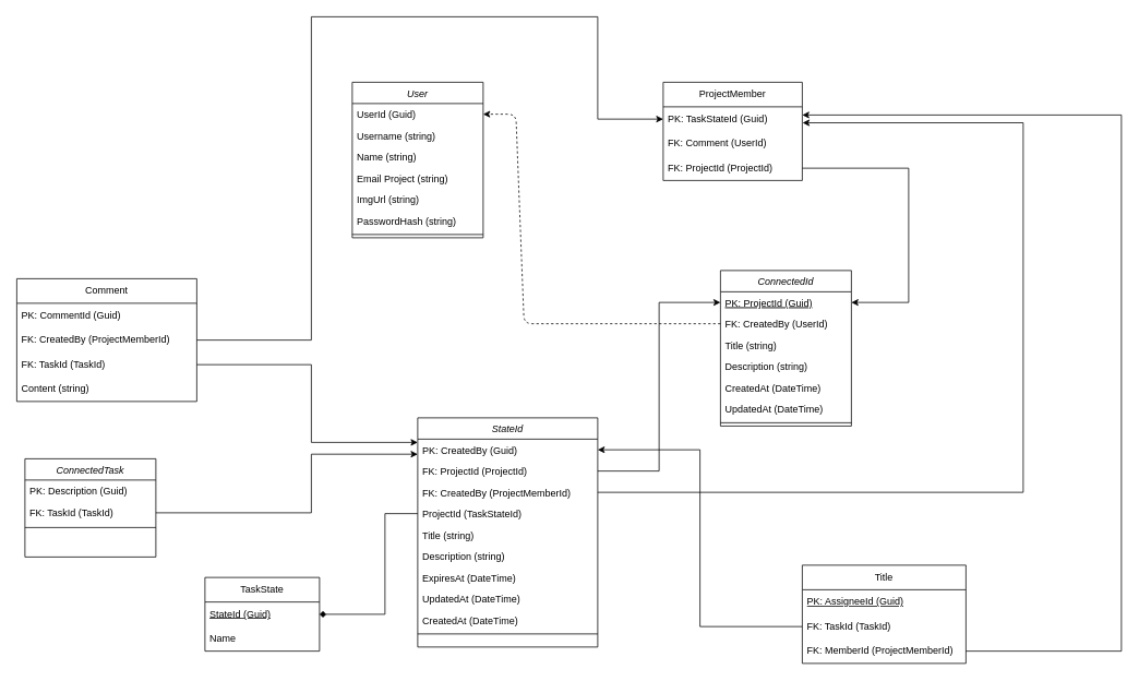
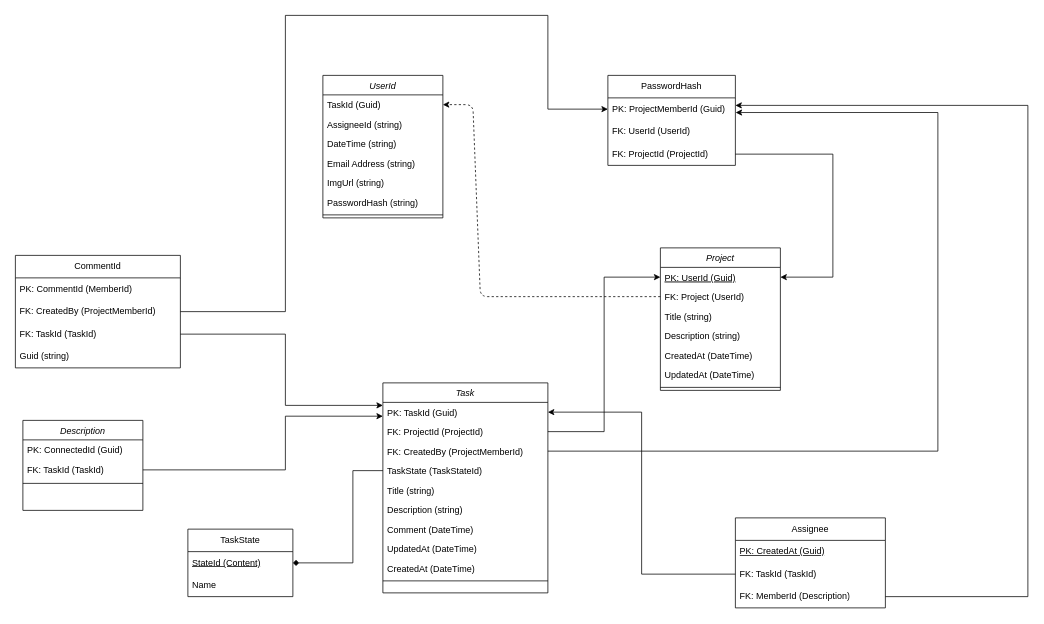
- <mxCell id="2" value="User" style="swimlane;fontStyle=2;align=center;verticalAlign=top;childLayout=stackLayout;horizontal=1;startSize=26;horizontalStack=0;resizeParent=1;resizeLast=0;collapsible=1;marginBottom=0;rounded=0;shadow=0;strokeWidth=1;" parent="1" vertex="1"><mxGeometry x="430" y="100" width="160" height="190" as="geometry"><mxRectangle x="230" y="140" width="160" height="26" as="alternateBounds" /></mxGeometry></mxCell>
+ <mxCell id="2" value="UserId" style="swimlane;fontStyle=2;align=center;verticalAlign=top;childLayout=stackLayout;horizontal=1;startSize=26;horizontalStack=0;resizeParent=1;resizeLast=0;collapsible=1;marginBottom=0;rounded=0;shadow=0;strokeWidth=1;" parent="1" vertex="1"><mxGeometry x="430" y="100" width="160" height="190" as="geometry"><mxRectangle x="230" y="140" width="160" height="26" as="alternateBounds" /></mxGeometry></mxCell>
- <mxCell id="34" value="ProjectMember" style="swimlane;fontStyle=0;childLayout=stackLayout;horizontal=1;startSize=30;horizontalStack=0;resizeParent=1;resizeParentMax=0;resizeLast=0;collapsible=1;marginBottom=0;whiteSpace=wrap;html=1;" parent="1" vertex="1"><mxGeometry x="810" y="100" width="170" height="120" as="geometry" /></mxCell>
+ <mxCell id="34" value="PasswordHash" style="swimlane;fontStyle=0;childLayout=stackLayout;horizontal=1;startSize=30;horizontalStack=0;resizeParent=1;resizeParentMax=0;resizeLast=0;collapsible=1;marginBottom=0;whiteSpace=wrap;html=1;" parent="1" vertex="1"><mxGeometry x="810" y="100" width="170" height="120" as="geometry" /></mxCell>
- <mxCell id="3" value="UserId (Guid)" style="text;align=left;verticalAlign=top;spacingLeft=4;spacingRight=4;overflow=hidden;rotatable=0;points=[[0,0.5],[1,0.5]];portConstraint=eastwest;" parent="2" vertex="1"><mxGeometry y="26" width="160" height="26" as="geometry" /></mxCell>
+ <mxCell id="3" value="TaskId (Guid)" style="text;align=left;verticalAlign=top;spacingLeft=4;spacingRight=4;overflow=hidden;rotatable=0;points=[[0,0.5],[1,0.5]];portConstraint=eastwest;" parent="2" vertex="1"><mxGeometry y="26" width="160" height="26" as="geometry" /></mxCell>
- <mxCell id="35" value="PK: TaskStateId (Guid)" style="text;strokeColor=none;fillColor=none;align=left;verticalAlign=middle;spacingLeft=4;spacingRight=4;overflow=hidden;points=[[0,0.5],[1,0.5]];portConstraint=eastwest;rotatable=0;whiteSpace=wrap;html=1;" parent="34" vertex="1"><mxGeometry y="30" width="170" height="30" as="geometry" /></mxCell>
+ <mxCell id="35" value="PK: ProjectMemberId (Guid)" style="text;strokeColor=none;fillColor=none;align=left;verticalAlign=middle;spacingLeft=4;spacingRight=4;overflow=hidden;points=[[0,0.5],[1,0.5]];portConstraint=eastwest;rotatable=0;whiteSpace=wrap;html=1;" parent="34" vertex="1"><mxGeometry y="30" width="170" height="30" as="geometry" /></mxCell>
- <mxCell id="4" value="Username (string)" style="text;align=left;verticalAlign=top;spacingLeft=4;spacingRight=4;overflow=hidden;rotatable=0;points=[[0,0.5],[1,0.5]];portConstraint=eastwest;" parent="2" vertex="1"><mxGeometry y="52" width="160" height="26" as="geometry" /></mxCell>
+ <mxCell id="4" value="AssigneeId (string)" style="text;align=left;verticalAlign=top;spacingLeft=4;spacingRight=4;overflow=hidden;rotatable=0;points=[[0,0.5],[1,0.5]];portConstraint=eastwest;" parent="2" vertex="1"><mxGeometry y="52" width="160" height="26" as="geometry" /></mxCell>
- <mxCell id="36" value="FK: Comment (UserId)" style="text;strokeColor=none;fillColor=none;align=left;verticalAlign=middle;spacingLeft=4;spacingRight=4;overflow=hidden;points=[[0,0.5],[1,0.5]];portConstraint=eastwest;rotatable=0;whiteSpace=wrap;html=1;" parent="34" vertex="1"><mxGeometry y="60" width="170" height="30" as="geometry" /></mxCell>
+ <mxCell id="36" value="FK: UserId (UserId)" style="text;strokeColor=none;fillColor=none;align=left;verticalAlign=middle;spacingLeft=4;spacingRight=4;overflow=hidden;points=[[0,0.5],[1,0.5]];portConstraint=eastwest;rotatable=0;whiteSpace=wrap;html=1;" parent="34" vertex="1"><mxGeometry y="60" width="170" height="30" as="geometry" /></mxCell>
- <mxCell id="5" value="Name (string)" style="text;align=left;verticalAlign=top;spacingLeft=4;spacingRight=4;overflow=hidden;rotatable=0;points=[[0,0.5],[1,0.5]];portConstraint=eastwest;" parent="2" vertex="1"><mxGeometry y="78" width="160" height="26" as="geometry" /></mxCell>
+ <mxCell id="5" value="DateTime (string)" style="text;align=left;verticalAlign=top;spacingLeft=4;spacingRight=4;overflow=hidden;rotatable=0;points=[[0,0.5],[1,0.5]];portConstraint=eastwest;" parent="2" vertex="1"><mxGeometry y="78" width="160" height="26" as="geometry" /></mxCell>
- <mxCell id="6" value="Email Project (string)" style="text;align=left;verticalAlign=top;spacingLeft=4;spacingRight=4;overflow=hidden;rotatable=0;points=[[0,0.5],[1,0.5]];portConstraint=eastwest;rounded=0;shadow=0;html=0;" parent="2" vertex="1"><mxGeometry y="104" width="160" height="26" as="geometry" /></mxCell>
+ <mxCell id="6" value="Email Address (string)" style="text;align=left;verticalAlign=top;spacingLeft=4;spacingRight=4;overflow=hidden;rotatable=0;points=[[0,0.5],[1,0.5]];portConstraint=eastwest;rounded=0;shadow=0;html=0;" parent="2" vertex="1"><mxGeometry y="104" width="160" height="26" as="geometry" /></mxCell>
- <mxCell id="10" value="ConnectedId" style="swimlane;fontStyle=2;align=center;verticalAlign=top;childLayout=stackLayout;horizontal=1;startSize=26;horizontalStack=0;resizeParent=1;resizeLast=0;collapsible=1;marginBottom=0;rounded=0;shadow=0;strokeWidth=1;" parent="1" vertex="1"><mxGeometry x="880" y="330" width="160" height="190" as="geometry"><mxRectangle x="230" y="140" width="160" height="26" as="alternateBounds" /></mxGeometry></mxCell>
+ <mxCell id="10" value="Project" style="swimlane;fontStyle=2;align=center;verticalAlign=top;childLayout=stackLayout;horizontal=1;startSize=26;horizontalStack=0;resizeParent=1;resizeLast=0;collapsible=1;marginBottom=0;rounded=0;shadow=0;strokeWidth=1;" parent="1" vertex="1"><mxGeometry x="880" y="330" width="160" height="190" as="geometry"><mxRectangle x="230" y="140" width="160" height="26" as="alternateBounds" /></mxGeometry></mxCell>
- <mxCell id="29" value="Comment" style="swimlane;fontStyle=0;childLayout=stackLayout;horizontal=1;startSize=30;horizontalStack=0;resizeParent=1;resizeParentMax=0;resizeLast=0;collapsible=1;marginBottom=0;whiteSpace=wrap;html=1;" parent="1" vertex="1"><mxGeometry x="20" y="340" width="220" height="150" as="geometry" /></mxCell>
+ <mxCell id="29" value="CommentId" style="swimlane;fontStyle=0;childLayout=stackLayout;horizontal=1;startSize=30;horizontalStack=0;resizeParent=1;resizeParentMax=0;resizeLast=0;collapsible=1;marginBottom=0;whiteSpace=wrap;html=1;" parent="1" vertex="1"><mxGeometry x="20" y="340" width="220" height="150" as="geometry" /></mxCell>
- <mxCell id="11" value="PK: ProjectId (Guid)" style="text;align=left;verticalAlign=top;spacingLeft=4;spacingRight=4;overflow=hidden;rotatable=0;points=[[0,0.5],[1,0.5]];portConstraint=eastwest;fontStyle=4" parent="10" vertex="1"><mxGeometry y="26" width="160" height="26" as="geometry" /></mxCell>
+ <mxCell id="11" value="PK: UserId (Guid)" style="text;align=left;verticalAlign=top;spacingLeft=4;spacingRight=4;overflow=hidden;rotatable=0;points=[[0,0.5],[1,0.5]];portConstraint=eastwest;fontStyle=4" parent="10" vertex="1"><mxGeometry y="26" width="160" height="26" as="geometry" /></mxCell>
- <mxCell id="30" value="PK: CommentId (Guid)" style="text;strokeColor=none;fillColor=none;align=left;verticalAlign=middle;spacingLeft=4;spacingRight=4;overflow=hidden;points=[[0,0.5],[1,0.5]];portConstraint=eastwest;rotatable=0;whiteSpace=wrap;html=1;" parent="29" vertex="1"><mxGeometry y="30" width="220" height="30" as="geometry" /></mxCell>
+ <mxCell id="30" value="PK: CommentId (MemberId)" style="text;strokeColor=none;fillColor=none;align=left;verticalAlign=middle;spacingLeft=4;spacingRight=4;overflow=hidden;points=[[0,0.5],[1,0.5]];portConstraint=eastwest;rotatable=0;whiteSpace=wrap;html=1;" parent="29" vertex="1"><mxGeometry y="30" width="220" height="30" as="geometry" /></mxCell>
- <mxCell id="12" value="FK: CreatedBy (UserId)" style="text;align=left;verticalAlign=top;spacingLeft=4;spacingRight=4;overflow=hidden;rotatable=0;points=[[0,0.5],[1,0.5]];portConstraint=eastwest;rounded=0;shadow=0;html=0;" parent="10" vertex="1"><mxGeometry y="52" width="160" height="26" as="geometry" /></mxCell>
+ <mxCell id="12" value="FK: Project (UserId)" style="text;align=left;verticalAlign=top;spacingLeft=4;spacingRight=4;overflow=hidden;rotatable=0;points=[[0,0.5],[1,0.5]];portConstraint=eastwest;rounded=0;shadow=0;html=0;" parent="10" vertex="1"><mxGeometry y="52" width="160" height="26" as="geometry" /></mxCell>
- <mxCell id="33" value="Content (string)" style="text;strokeColor=none;fillColor=none;align=left;verticalAlign=middle;spacingLeft=4;spacingRight=4;overflow=hidden;points=[[0,0.5],[1,0.5]];portConstraint=eastwest;rotatable=0;whiteSpace=wrap;html=1;" parent="29" vertex="1"><mxGeometry y="120" width="220" height="30" as="geometry" /></mxCell>
+ <mxCell id="33" value="Guid (string)" style="text;strokeColor=none;fillColor=none;align=left;verticalAlign=middle;spacingLeft=4;spacingRight=4;overflow=hidden;points=[[0,0.5],[1,0.5]];portConstraint=eastwest;rotatable=0;whiteSpace=wrap;html=1;" parent="29" vertex="1"><mxGeometry y="120" width="220" height="30" as="geometry" /></mxCell>
- <mxCell id="18" value="StateId" style="swimlane;fontStyle=2;align=center;verticalAlign=top;childLayout=stackLayout;horizontal=1;startSize=26;horizontalStack=0;resizeParent=1;resizeLast=0;collapsible=1;marginBottom=0;rounded=0;shadow=0;strokeWidth=1;" parent="1" vertex="1"><mxGeometry x="510" y="510" width="220" height="280" as="geometry"><mxRectangle x="230" y="140" width="160" height="26" as="alternateBounds" /></mxGeometry></mxCell>
+ <mxCell id="18" value="Task" style="swimlane;fontStyle=2;align=center;verticalAlign=top;childLayout=stackLayout;horizontal=1;startSize=26;horizontalStack=0;resizeParent=1;resizeLast=0;collapsible=1;marginBottom=0;rounded=0;shadow=0;strokeWidth=1;" parent="1" vertex="1"><mxGeometry x="510" y="510" width="220" height="280" as="geometry"><mxRectangle x="230" y="140" width="160" height="26" as="alternateBounds" /></mxGeometry></mxCell>
- <mxCell id="19" value="PK: CreatedBy (Guid)" style="text;align=left;verticalAlign=top;spacingLeft=4;spacingRight=4;overflow=hidden;rotatable=0;points=[[0,0.5],[1,0.5]];portConstraint=eastwest;rounded=0;shadow=0;html=0;" parent="18" vertex="1"><mxGeometry y="26" width="220" height="26" as="geometry" /></mxCell>
+ <mxCell id="19" value="PK: TaskId (Guid)" style="text;align=left;verticalAlign=top;spacingLeft=4;spacingRight=4;overflow=hidden;rotatable=0;points=[[0,0.5],[1,0.5]];portConstraint=eastwest;rounded=0;shadow=0;html=0;" parent="18" vertex="1"><mxGeometry y="26" width="220" height="26" as="geometry" /></mxCell>
- <mxCell id="38" value="ConnectedTask" style="swimlane;fontStyle=2;align=center;verticalAlign=top;childLayout=stackLayout;horizontal=1;startSize=26;horizontalStack=0;resizeParent=1;resizeLast=0;collapsible=1;marginBottom=0;rounded=0;shadow=0;strokeWidth=1;" parent="1" vertex="1"><mxGeometry x="30" y="560" width="160" height="120" as="geometry"><mxRectangle x="230" y="140" width="160" height="26" as="alternateBounds" /></mxGeometry></mxCell>
+ <mxCell id="38" value="Description" style="swimlane;fontStyle=2;align=center;verticalAlign=top;childLayout=stackLayout;horizontal=1;startSize=26;horizontalStack=0;resizeParent=1;resizeLast=0;collapsible=1;marginBottom=0;rounded=0;shadow=0;strokeWidth=1;" parent="1" vertex="1"><mxGeometry x="30" y="560" width="160" height="120" as="geometry"><mxRectangle x="230" y="140" width="160" height="26" as="alternateBounds" /></mxGeometry></mxCell>
- <mxCell id="39" value="PK: Description (Guid)" style="text;align=left;verticalAlign=top;spacingLeft=4;spacingRight=4;overflow=hidden;rotatable=0;points=[[0,0.5],[1,0.5]];portConstraint=eastwest;rounded=0;shadow=0;html=0;" parent="38" vertex="1"><mxGeometry y="26" width="160" height="26" as="geometry" /></mxCell>
+ <mxCell id="39" value="PK: ConnectedId (Guid)" style="text;align=left;verticalAlign=top;spacingLeft=4;spacingRight=4;overflow=hidden;rotatable=0;points=[[0,0.5],[1,0.5]];portConstraint=eastwest;rounded=0;shadow=0;html=0;" parent="38" vertex="1"><mxGeometry y="26" width="160" height="26" as="geometry" /></mxCell>
- <mxCell id="22" value="ProjectId (TaskStateId)" style="text;align=left;verticalAlign=top;spacingLeft=4;spacingRight=4;overflow=hidden;rotatable=0;points=[[0,0.5],[1,0.5]];portConstraint=eastwest;" parent="18" vertex="1"><mxGeometry y="104" width="220" height="26" as="geometry" /></mxCell>
+ <mxCell id="22" value="TaskState (TaskStateId)" style="text;align=left;verticalAlign=top;spacingLeft=4;spacingRight=4;overflow=hidden;rotatable=0;points=[[0,0.5],[1,0.5]];portConstraint=eastwest;" parent="18" vertex="1"><mxGeometry y="104" width="220" height="26" as="geometry" /></mxCell>
- <mxCell id="46" value="Title" style="swimlane;fontStyle=0;childLayout=stackLayout;horizontal=1;startSize=30;horizontalStack=0;resizeParent=1;resizeParentMax=0;resizeLast=0;collapsible=1;marginBottom=0;whiteSpace=wrap;html=1;" parent="1" vertex="1"><mxGeometry x="980" y="690" width="200" height="120" as="geometry" /></mxCell>
+ <mxCell id="46" value="Assignee" style="swimlane;fontStyle=0;childLayout=stackLayout;horizontal=1;startSize=30;horizontalStack=0;resizeParent=1;resizeParentMax=0;resizeLast=0;collapsible=1;marginBottom=0;whiteSpace=wrap;html=1;" parent="1" vertex="1"><mxGeometry x="980" y="690" width="200" height="120" as="geometry" /></mxCell>
- <mxCell id="25" value="ExpiresAt (DateTime)" style="text;align=left;verticalAlign=top;spacingLeft=4;spacingRight=4;overflow=hidden;rotatable=0;points=[[0,0.5],[1,0.5]];portConstraint=eastwest;rounded=0;shadow=0;html=0;" parent="18" vertex="1"><mxGeometry y="182" width="220" height="26" as="geometry" /></mxCell>
+ <mxCell id="25" value="Comment (DateTime)" style="text;align=left;verticalAlign=top;spacingLeft=4;spacingRight=4;overflow=hidden;rotatable=0;points=[[0,0.5],[1,0.5]];portConstraint=eastwest;rounded=0;shadow=0;html=0;" parent="18" vertex="1"><mxGeometry y="182" width="220" height="26" as="geometry" /></mxCell>
- <mxCell id="47" value="&lt;u&gt;PK: AssigneeId (Guid)&lt;/u&gt;" style="text;strokeColor=none;fillColor=none;align=left;verticalAlign=middle;spacingLeft=4;spacingRight=4;overflow=hidden;points=[[0,0.5],[1,0.5]];portConstraint=eastwest;rotatable=0;whiteSpace=wrap;html=1;" parent="46" vertex="1"><mxGeometry y="30" width="200" height="30" as="geometry" /></mxCell>
+ <mxCell id="47" value="&lt;u&gt;PK: CreatedAt (Guid)&lt;/u&gt;" style="text;strokeColor=none;fillColor=none;align=left;verticalAlign=middle;spacingLeft=4;spacingRight=4;overflow=hidden;points=[[0,0.5],[1,0.5]];portConstraint=eastwest;rotatable=0;whiteSpace=wrap;html=1;" parent="46" vertex="1"><mxGeometry y="30" width="200" height="30" as="geometry" /></mxCell>
- <mxCell id="52" value="&lt;u&gt;StateId (Guid)&lt;/u&gt;" style="text;strokeColor=none;fillColor=none;align=left;verticalAlign=middle;spacingLeft=4;spacingRight=4;overflow=hidden;points=[[0,0.5],[1,0.5]];portConstraint=eastwest;rotatable=0;whiteSpace=wrap;html=1;" parent="51" vertex="1"><mxGeometry y="30" width="140" height="30" as="geometry" /></mxCell>
+ <mxCell id="52" value="&lt;u&gt;StateId (Content)&lt;/u&gt;" style="text;strokeColor=none;fillColor=none;align=left;verticalAlign=middle;spacingLeft=4;spacingRight=4;overflow=hidden;points=[[0,0.5],[1,0.5]];portConstraint=eastwest;rotatable=0;whiteSpace=wrap;html=1;" parent="51" vertex="1"><mxGeometry y="30" width="140" height="30" as="geometry" /></mxCell>
- <mxCell id="49" value="FK: MemberId (ProjectMemberId)" style="text;strokeColor=none;fillColor=none;align=left;verticalAlign=middle;spacingLeft=4;spacingRight=4;overflow=hidden;points=[[0,0.5],[1,0.5]];portConstraint=eastwest;rotatable=0;whiteSpace=wrap;html=1;" parent="46" vertex="1"><mxGeometry y="90" width="200" height="30" as="geometry" /></mxCell>
+ <mxCell id="49" value="FK: MemberId (Description)" style="text;strokeColor=none;fillColor=none;align=left;verticalAlign=middle;spacingLeft=4;spacingRight=4;overflow=hidden;points=[[0,0.5],[1,0.5]];portConstraint=eastwest;rotatable=0;whiteSpace=wrap;html=1;" parent="46" vertex="1"><mxGeometry y="90" width="200" height="30" as="geometry" /></mxCell>
